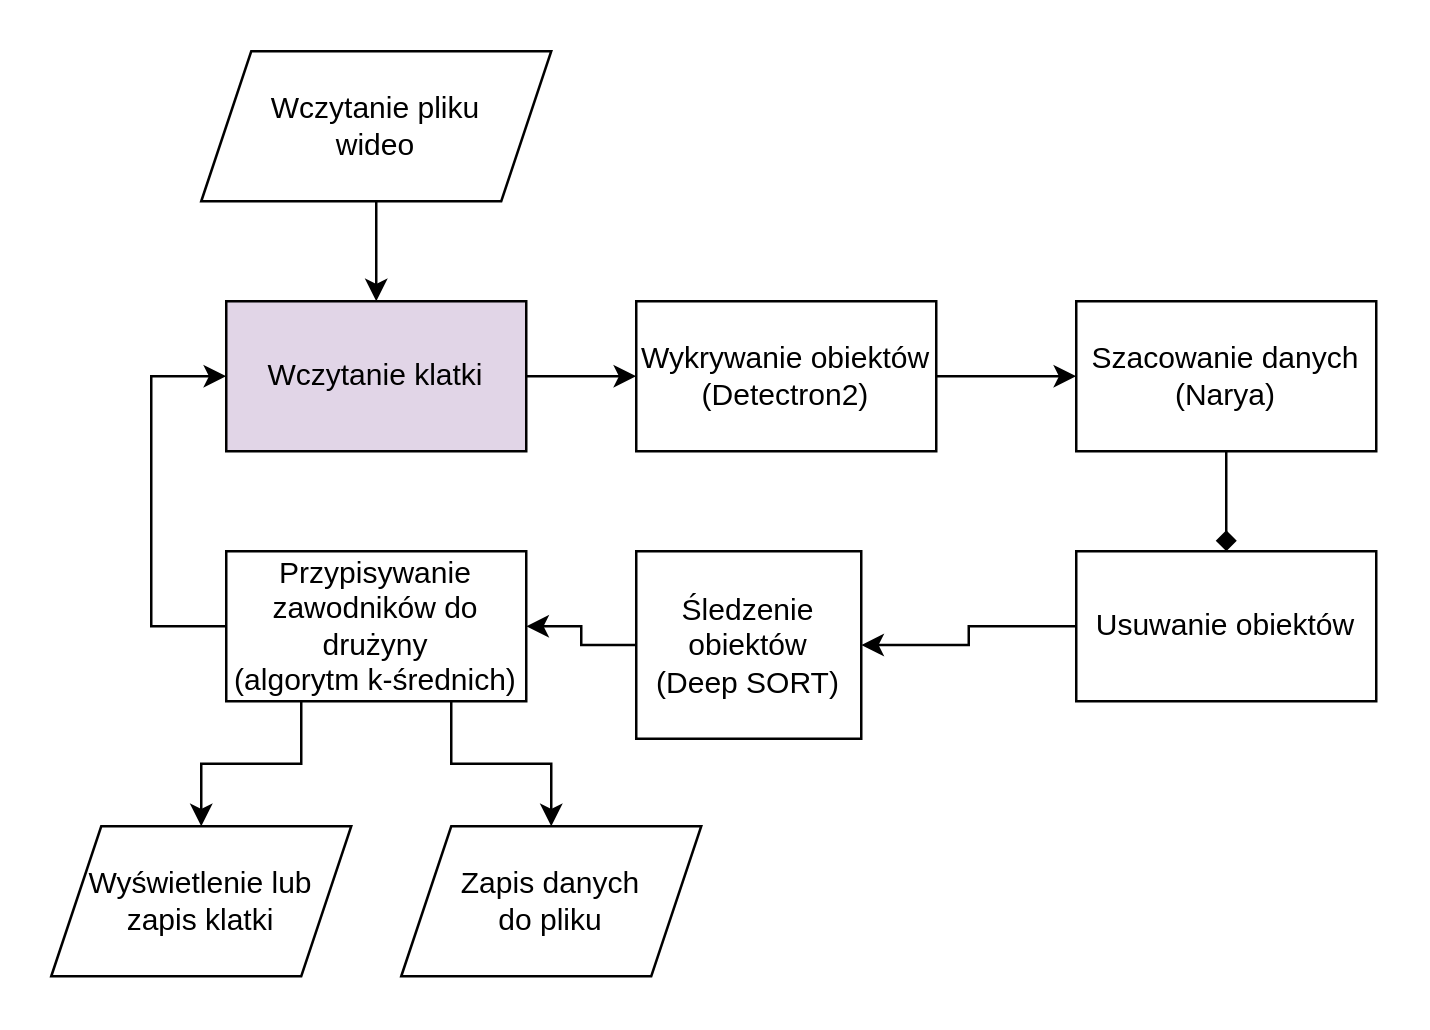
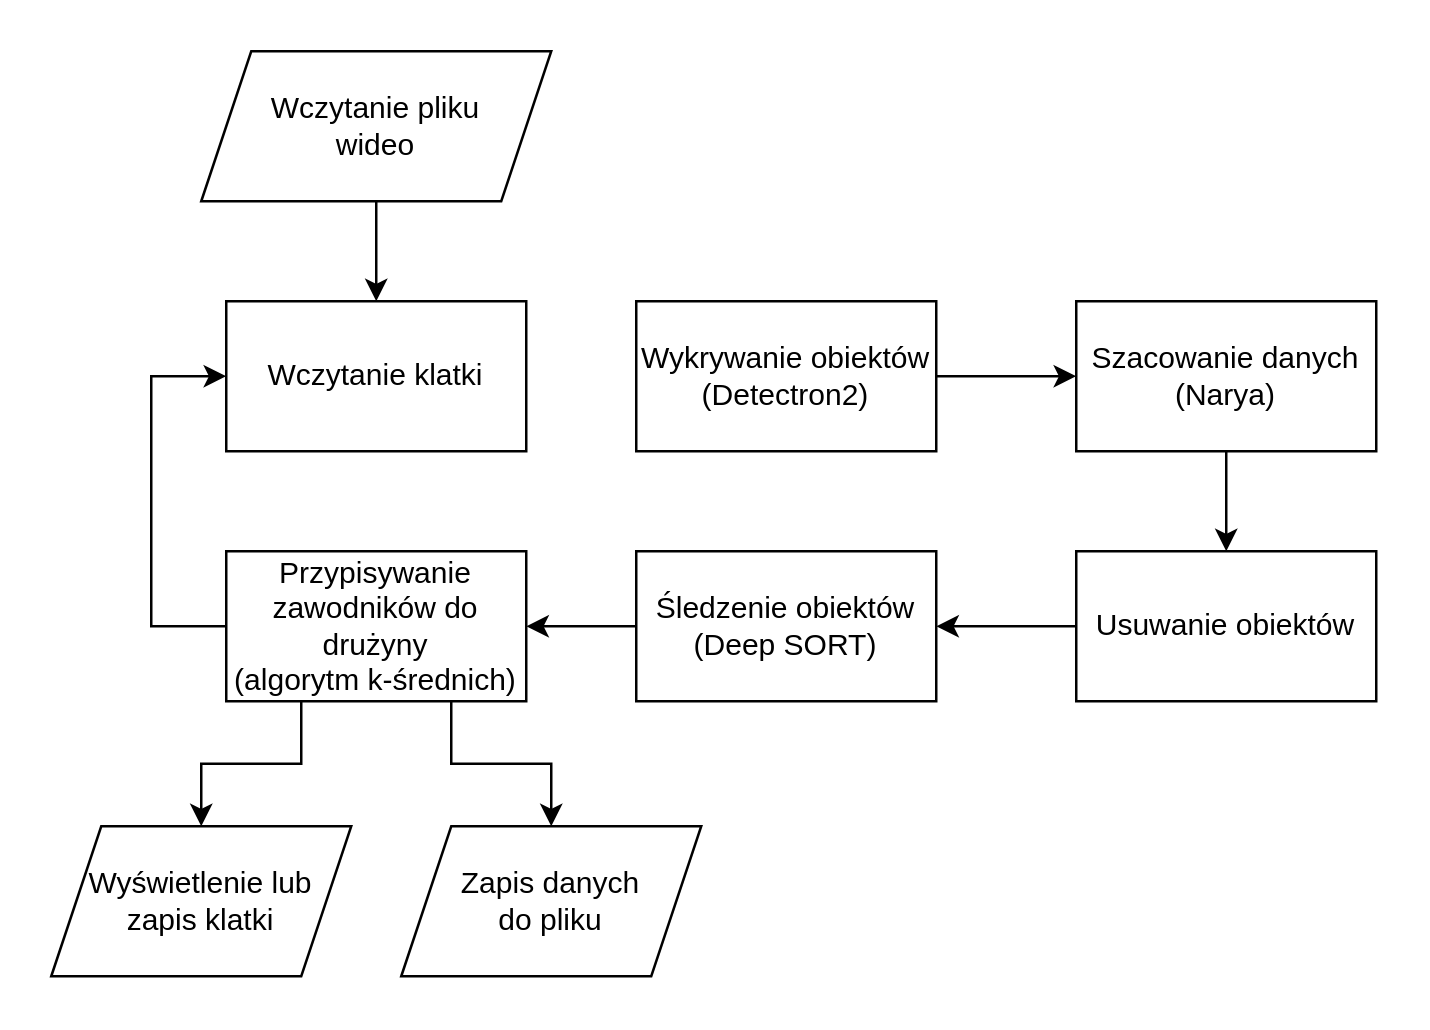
- <mxCell id="17" value="Wczytanie klatki" style="rounded=0;whiteSpace=wrap;html=1;fillColor=#e1d5e7;" parent="1" vertex="1"><mxGeometry x="90" y="120" width="120" height="60" as="geometry" /></mxCell>
+ <mxCell id="17" value="Wczytanie klatki" style="rounded=0;whiteSpace=wrap;html=1;" parent="1" vertex="1"><mxGeometry x="90" y="120" width="120" height="60" as="geometry" /></mxCell>
- <mxCell id="16" value="" style="edgeStyle=orthogonalEdgeStyle;rounded=0;orthogonalLoop=1;jettySize=auto;html=1;" parent="1" source="17" target="5" edge="1"><mxGeometry relative="1" as="geometry" /></mxCell>
- <mxCell id="6" value="" style="edgeStyle=orthogonalEdgeStyle;rounded=0;orthogonalLoop=1;jettySize=auto;html=1;endArrow=diamond;" parent="1" source="7" target="9" edge="1"><mxGeometry relative="1" as="geometry" /></mxCell>
+ <mxCell id="6" value="" style="edgeStyle=orthogonalEdgeStyle;rounded=0;orthogonalLoop=1;jettySize=auto;html=1;" parent="1" source="7" target="9" edge="1"><mxGeometry relative="1" as="geometry" /></mxCell>
- <mxCell id="11" value="Śledzenie obiektów&lt;br&gt;(Deep SORT)" style="whiteSpace=wrap;html=1;" parent="1" vertex="1"><mxGeometry x="254" y="220" width="90" height="75" as="geometry" /></mxCell>
+ <mxCell id="11" value="Śledzenie obiektów&lt;br&gt;(Deep SORT)" style="whiteSpace=wrap;html=1;" parent="1" vertex="1"><mxGeometry x="254" y="220" width="120" height="60" as="geometry" /></mxCell>
